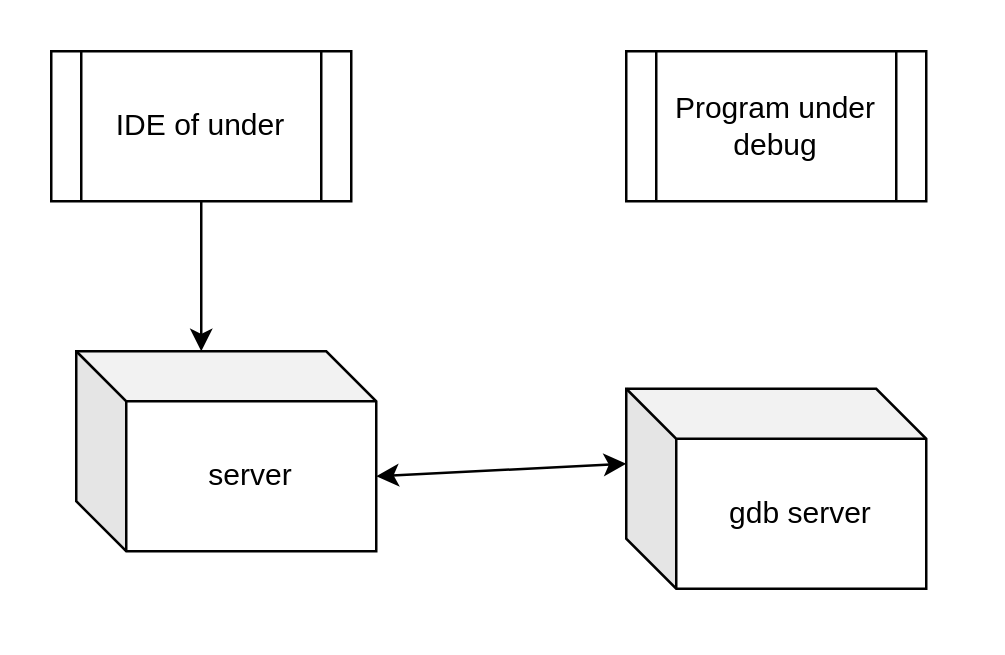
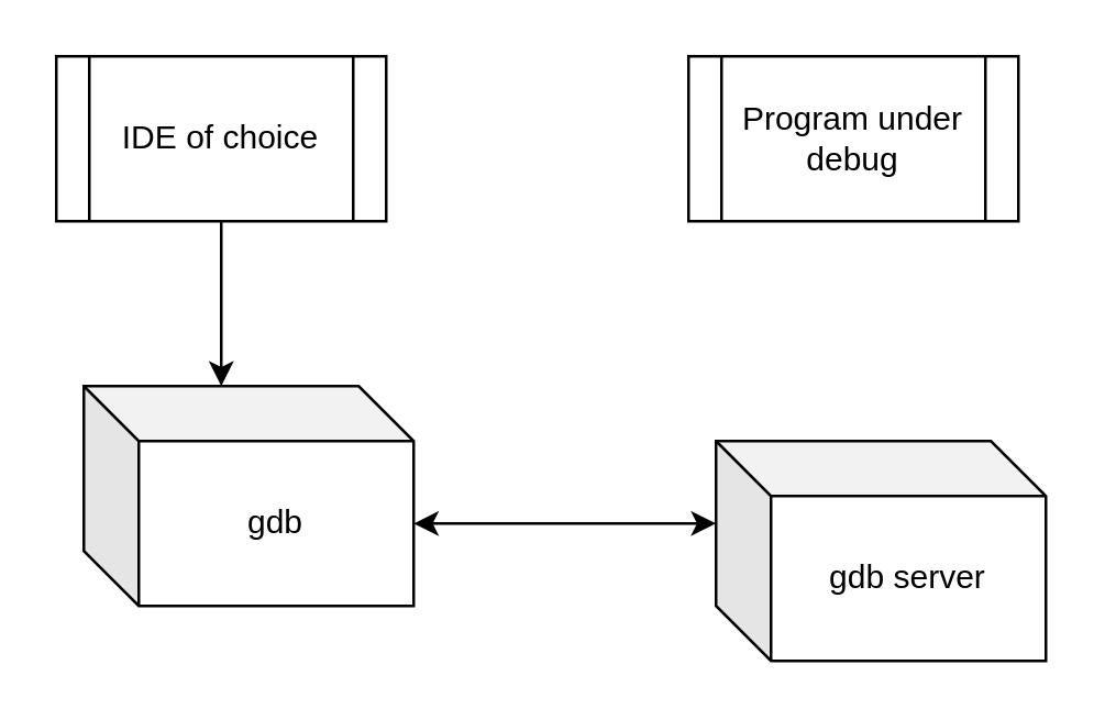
- <mxCell id="5" value="IDE of under" style="shape=process;whiteSpace=wrap;html=1;backgroundOutline=1;" vertex="1" parent="1"><mxGeometry x="20" y="20" width="120" height="60" as="geometry" /></mxCell>
+ <mxCell id="5" value="IDE of choice" style="shape=process;whiteSpace=wrap;html=1;backgroundOutline=1;" vertex="1" parent="1"><mxGeometry x="20" y="20" width="120" height="60" as="geometry" /></mxCell>
- <mxCell id="4" value="server" style="shape=cube;whiteSpace=wrap;html=1;boundedLbl=1;backgroundOutline=1;darkOpacity=0.05;darkOpacity2=0.1;" vertex="1" parent="1"><mxGeometry x="30" y="140" width="120" height="80" as="geometry" /></mxCell>
+ <mxCell id="4" value="gdb" style="shape=cube;whiteSpace=wrap;html=1;boundedLbl=1;backgroundOutline=1;darkOpacity=0.05;darkOpacity2=0.1;" vertex="1" parent="1"><mxGeometry x="30" y="140" width="120" height="80" as="geometry" /></mxCell>
- <mxCell id="3" value="gdb server" style="shape=cube;whiteSpace=wrap;html=1;boundedLbl=1;backgroundOutline=1;darkOpacity=0.05;darkOpacity2=0.1;" vertex="1" parent="1"><mxGeometry x="250" y="155" width="120" height="80" as="geometry" /></mxCell>
+ <mxCell id="3" value="gdb server" style="shape=cube;whiteSpace=wrap;html=1;boundedLbl=1;backgroundOutline=1;darkOpacity=0.05;darkOpacity2=0.1;" vertex="1" parent="1"><mxGeometry x="260" y="160" width="120" height="80" as="geometry" /></mxCell>
